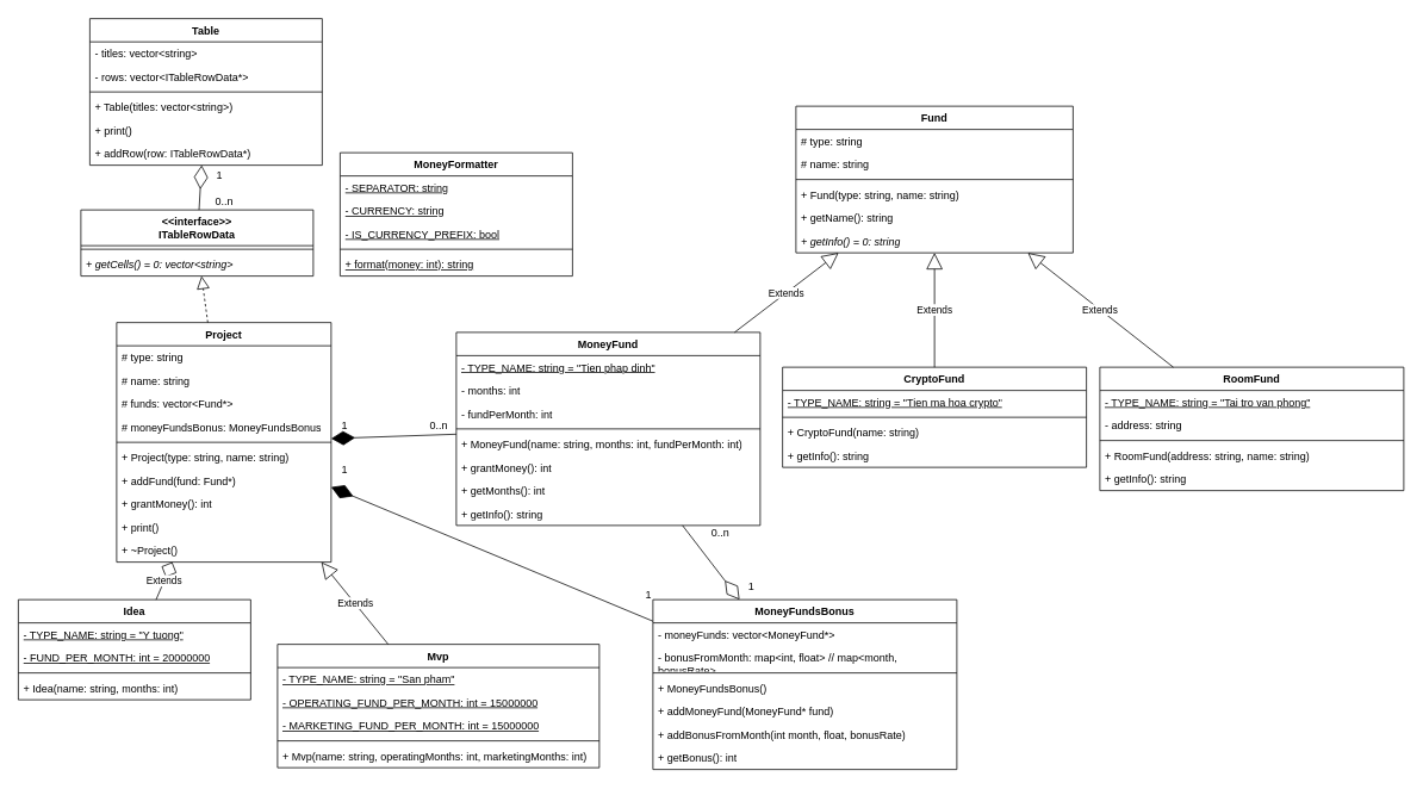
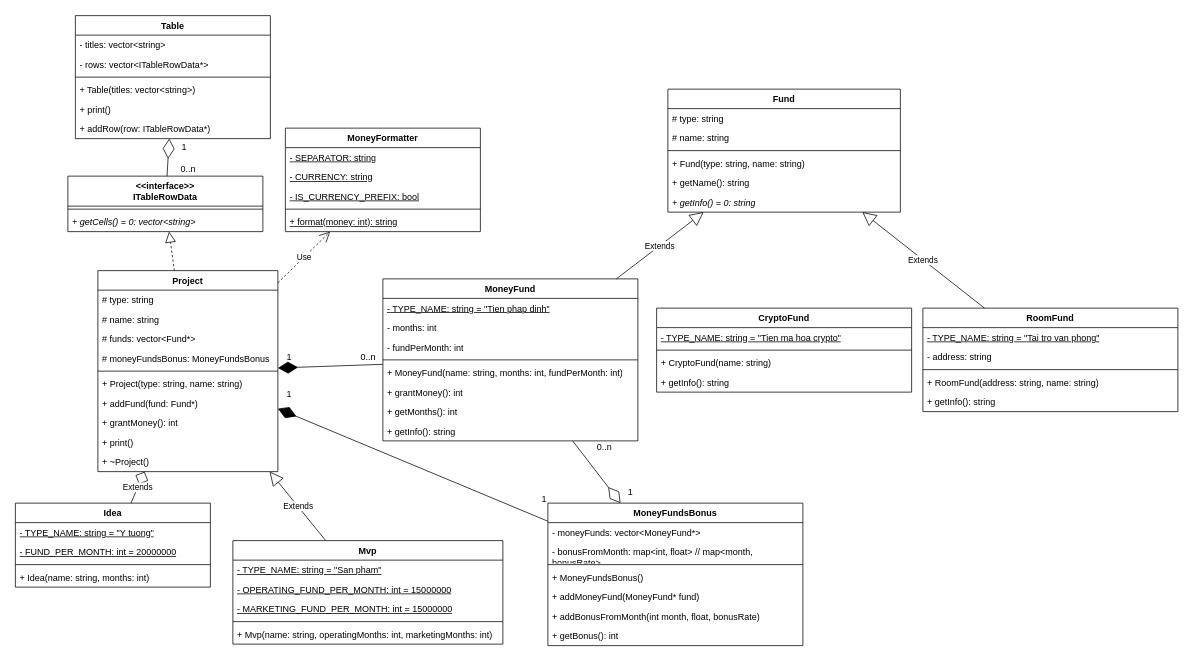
+ <mxCell id="44" value="Use" style="endArrow=open;endSize=12;dashed=1;html=1;rounded=0;" edge="1" parent="1" source="2" target="38"><mxGeometry width="160" relative="1" as="geometry"><mxPoint x="320" y="370" as="sourcePoint" /><mxPoint x="480" y="370" as="targetPoint" /></mxGeometry></mxCell>
- <mxCell id="72" value="Extends" style="endArrow=block;endSize=16;endFill=0;html=1;rounded=0;" edge="1" parent="1" source="67" target="59"><mxGeometry width="160" relative="1" as="geometry"><mxPoint x="820" y="381" as="sourcePoint" /><mxPoint x="942" y="292" as="targetPoint" /></mxGeometry></mxCell>
